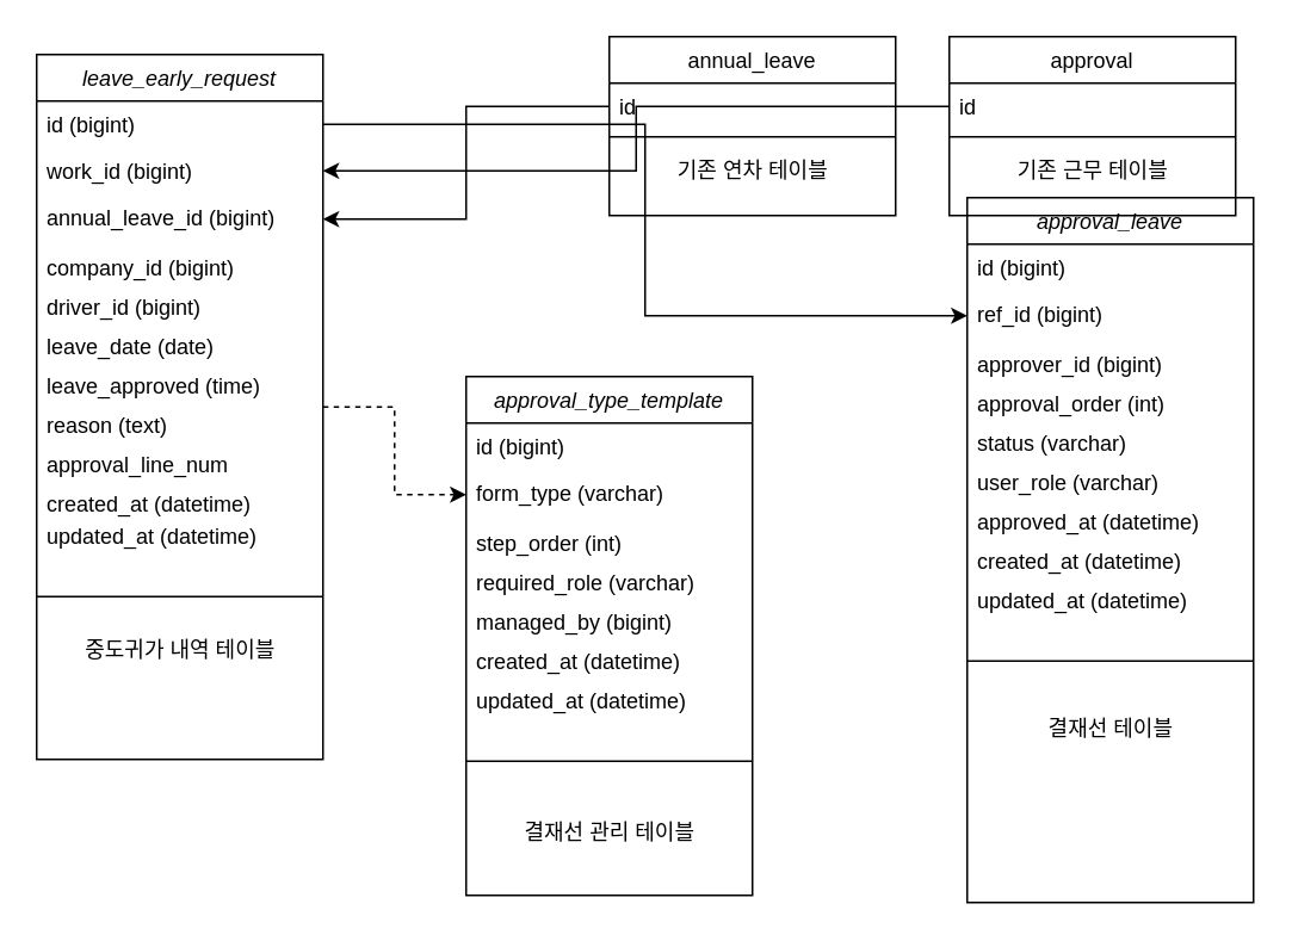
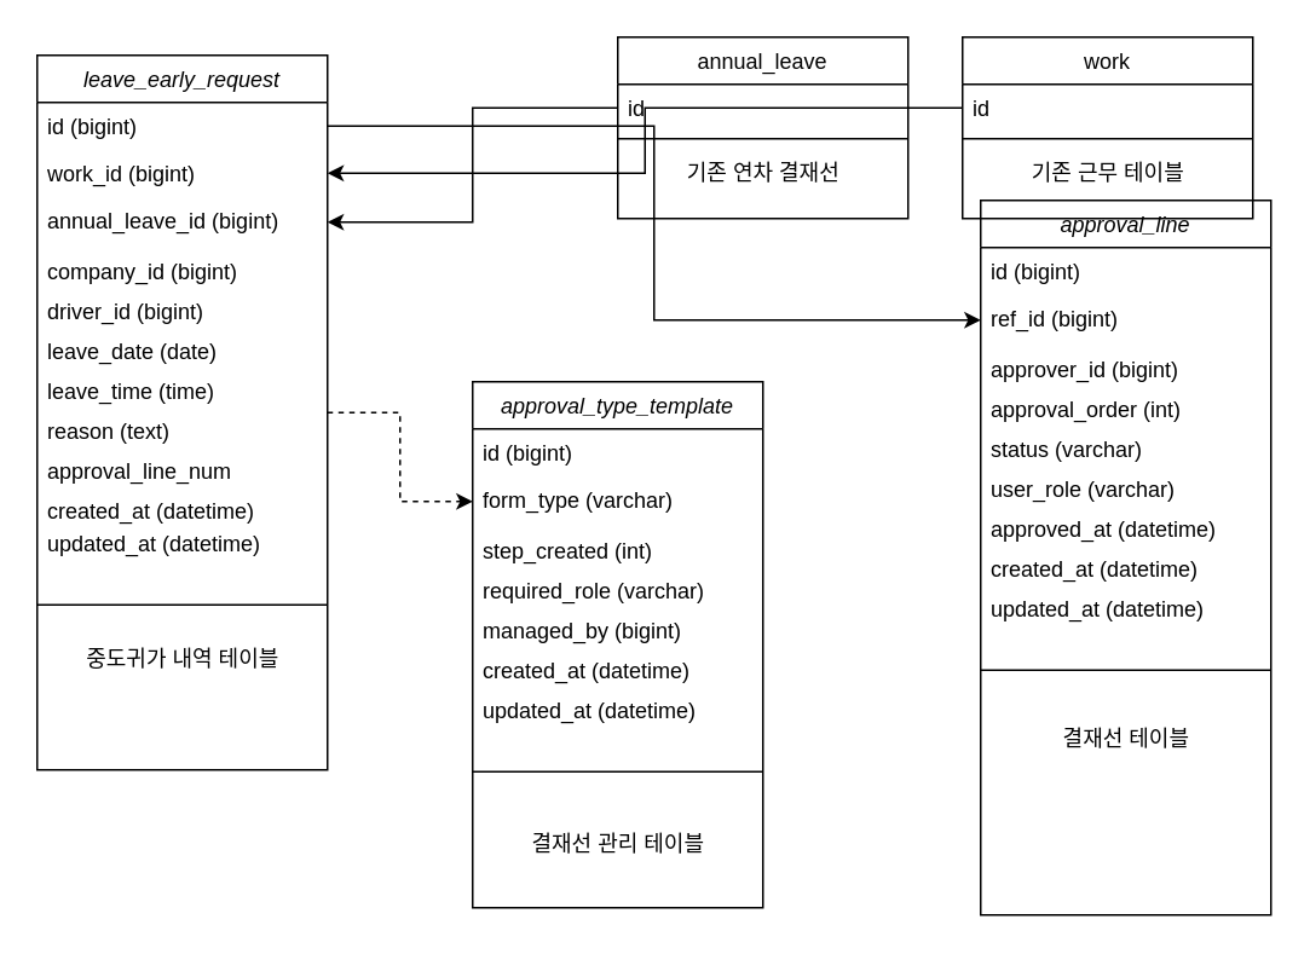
- <mxCell id="45" value="approval" style="swimlane;fontStyle=0;align=center;verticalAlign=top;childLayout=stackLayout;horizontal=1;startSize=26;horizontalStack=0;resizeParent=1;resizeLast=0;collapsible=1;marginBottom=0;rounded=0;shadow=0;strokeWidth=1;" vertex="1" parent="1"><mxGeometry x="530" y="20" width="160" height="100" as="geometry"><mxRectangle x="550" y="140" width="160" height="26" as="alternateBounds" /></mxGeometry></mxCell>
+ <mxCell id="45" value="work" style="swimlane;fontStyle=0;align=center;verticalAlign=top;childLayout=stackLayout;horizontal=1;startSize=26;horizontalStack=0;resizeParent=1;resizeLast=0;collapsible=1;marginBottom=0;rounded=0;shadow=0;strokeWidth=1;" vertex="1" parent="1"><mxGeometry x="530" y="20" width="160" height="100" as="geometry"><mxRectangle x="550" y="140" width="160" height="26" as="alternateBounds" /></mxGeometry></mxCell>
- <mxCell id="19" value="기존 연차 테이블" style="text;html=1;align=center;verticalAlign=middle;resizable=0;points=[];autosize=1;strokeColor=none;fillColor=none;" parent="16" vertex="1"><mxGeometry y="60" width="160" height="30" as="geometry" /></mxCell>
+ <mxCell id="19" value="기존 연차 결재선" style="text;html=1;align=center;verticalAlign=middle;resizable=0;points=[];autosize=1;strokeColor=none;fillColor=none;" parent="16" vertex="1"><mxGeometry y="60" width="160" height="30" as="geometry" /></mxCell>
- <mxCell id="21" value="approval_leave" style="swimlane;fontStyle=2;align=center;verticalAlign=top;childLayout=stackLayout;horizontal=1;startSize=26;horizontalStack=0;resizeParent=1;resizeLast=0;collapsible=1;marginBottom=0;rounded=0;shadow=0;strokeWidth=1;" parent="1" vertex="1"><mxGeometry x="540" y="110" width="160" height="394" as="geometry"><mxRectangle x="230" y="140" width="160" height="26" as="alternateBounds" /></mxGeometry></mxCell>
+ <mxCell id="21" value="approval_line" style="swimlane;fontStyle=2;align=center;verticalAlign=top;childLayout=stackLayout;horizontal=1;startSize=26;horizontalStack=0;resizeParent=1;resizeLast=0;collapsible=1;marginBottom=0;rounded=0;shadow=0;strokeWidth=1;" parent="1" vertex="1"><mxGeometry x="540" y="110" width="160" height="394" as="geometry"><mxRectangle x="230" y="140" width="160" height="26" as="alternateBounds" /></mxGeometry></mxCell>
- <mxCell id="10" value="leave_approved (time)" style="text;align=left;verticalAlign=top;spacingLeft=4;spacingRight=4;overflow=hidden;rotatable=0;points=[[0,0.5],[1,0.5]];portConstraint=eastwest;rounded=0;shadow=0;html=0;" parent="3" vertex="1"><mxGeometry y="172" width="160" height="22" as="geometry" /></mxCell>
+ <mxCell id="10" value="leave_time (time)" style="text;align=left;verticalAlign=top;spacingLeft=4;spacingRight=4;overflow=hidden;rotatable=0;points=[[0,0.5],[1,0.5]];portConstraint=eastwest;rounded=0;shadow=0;html=0;" parent="3" vertex="1"><mxGeometry y="172" width="160" height="22" as="geometry" /></mxCell>
- <mxCell id="36" value="step_order (int)" style="text;align=left;verticalAlign=top;spacingLeft=4;spacingRight=4;overflow=hidden;rotatable=0;points=[[0,0.5],[1,0.5]];portConstraint=eastwest;rounded=0;shadow=0;html=0;" parent="33" vertex="1"><mxGeometry y="80" width="160" height="22" as="geometry" /></mxCell>
+ <mxCell id="36" value="step_created (int)" style="text;align=left;verticalAlign=top;spacingLeft=4;spacingRight=4;overflow=hidden;rotatable=0;points=[[0,0.5],[1,0.5]];portConstraint=eastwest;rounded=0;shadow=0;html=0;" parent="33" vertex="1"><mxGeometry y="80" width="160" height="22" as="geometry" /></mxCell>
